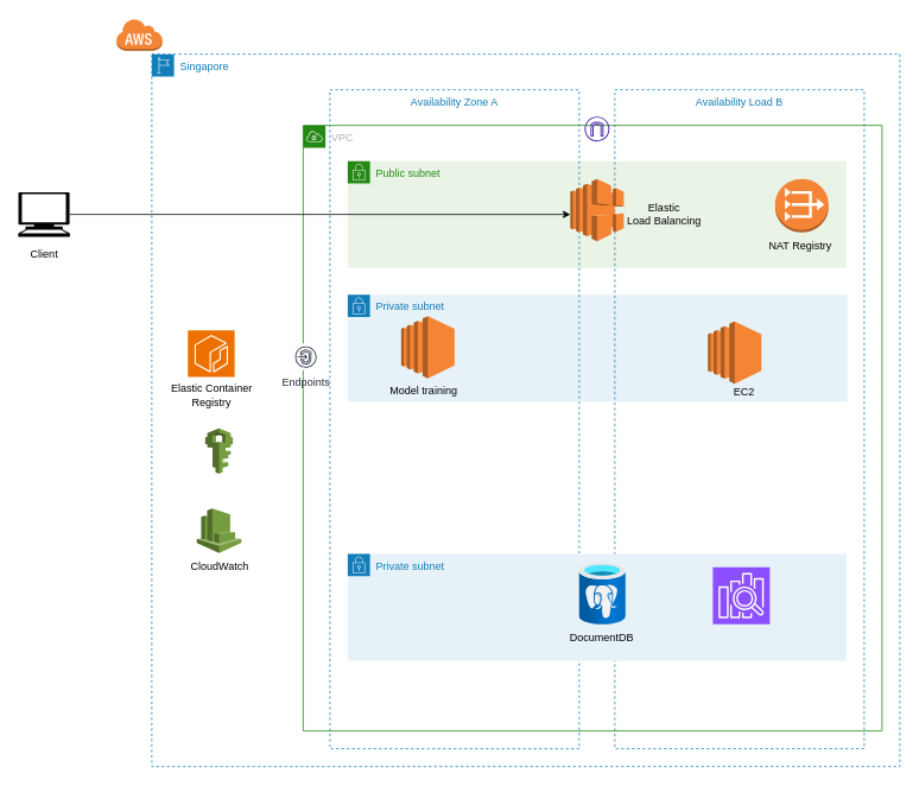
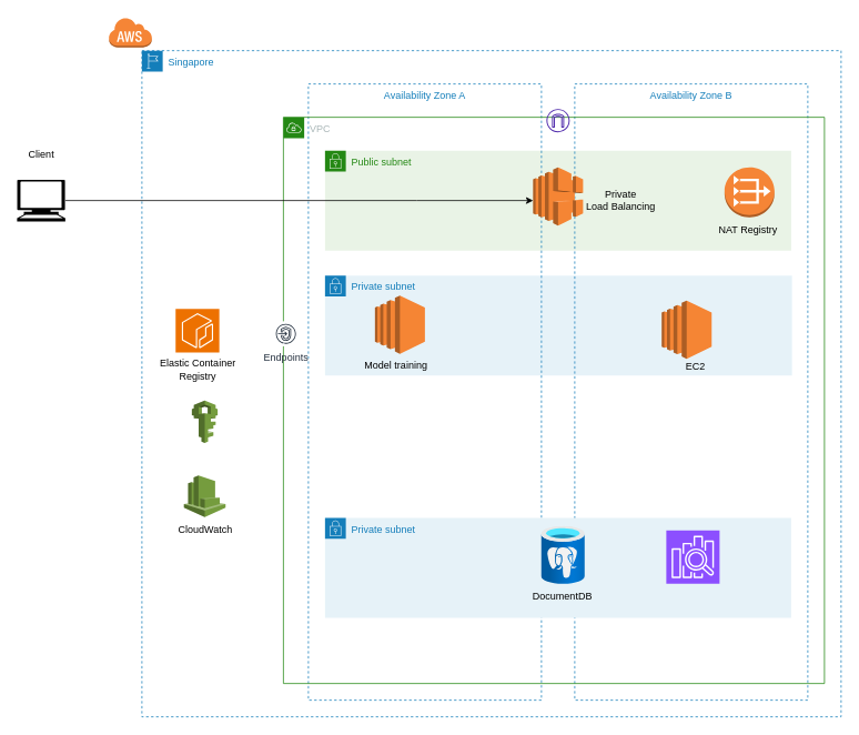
- <mxCell id="7" value="Availability Load B" style="fillColor=none;strokeColor=#147EBA;dashed=1;verticalAlign=top;fontStyle=0;fontColor=#147EBA;whiteSpace=wrap;html=1;" vertex="1" parent="5"><mxGeometry x="520" y="40" width="280" height="740" as="geometry" /></mxCell>
+ <mxCell id="7" value="Availability Zone B" style="fillColor=none;strokeColor=#147EBA;dashed=1;verticalAlign=top;fontStyle=0;fontColor=#147EBA;whiteSpace=wrap;html=1;" vertex="1" parent="5"><mxGeometry x="520" y="40" width="280" height="740" as="geometry" /></mxCell>
- <mxCell id="3" value="Elastic&lt;br&gt;Load Balancing" style="text;html=1;align=center;verticalAlign=middle;resizable=0;points=[];autosize=1;strokeColor=none;fillColor=none;" vertex="1" parent="2"><mxGeometry x="300" y="40" width="110" height="40" as="geometry" /></mxCell>
+ <mxCell id="3" value="Private&lt;br&gt;Load Balancing" style="text;html=1;align=center;verticalAlign=middle;resizable=0;points=[];autosize=1;strokeColor=none;fillColor=none;" vertex="1" parent="2"><mxGeometry x="300" y="40" width="110" height="40" as="geometry" /></mxCell>
- <mxCell id="30" value="Client" style="text;html=1;align=center;verticalAlign=middle;resizable=0;points=[];autosize=1;strokeColor=none;fillColor=none;" vertex="1" parent="1"><mxGeometry x="24" y="270" width="50" height="30" as="geometry" /></mxCell>
+ <mxCell id="30" value="Client" style="text;html=1;align=center;verticalAlign=middle;resizable=0;points=[];autosize=1;strokeColor=none;fillColor=none;" vertex="1" parent="1"><mxGeometry x="24" y="170" width="50" height="30" as="geometry" /></mxCell>
